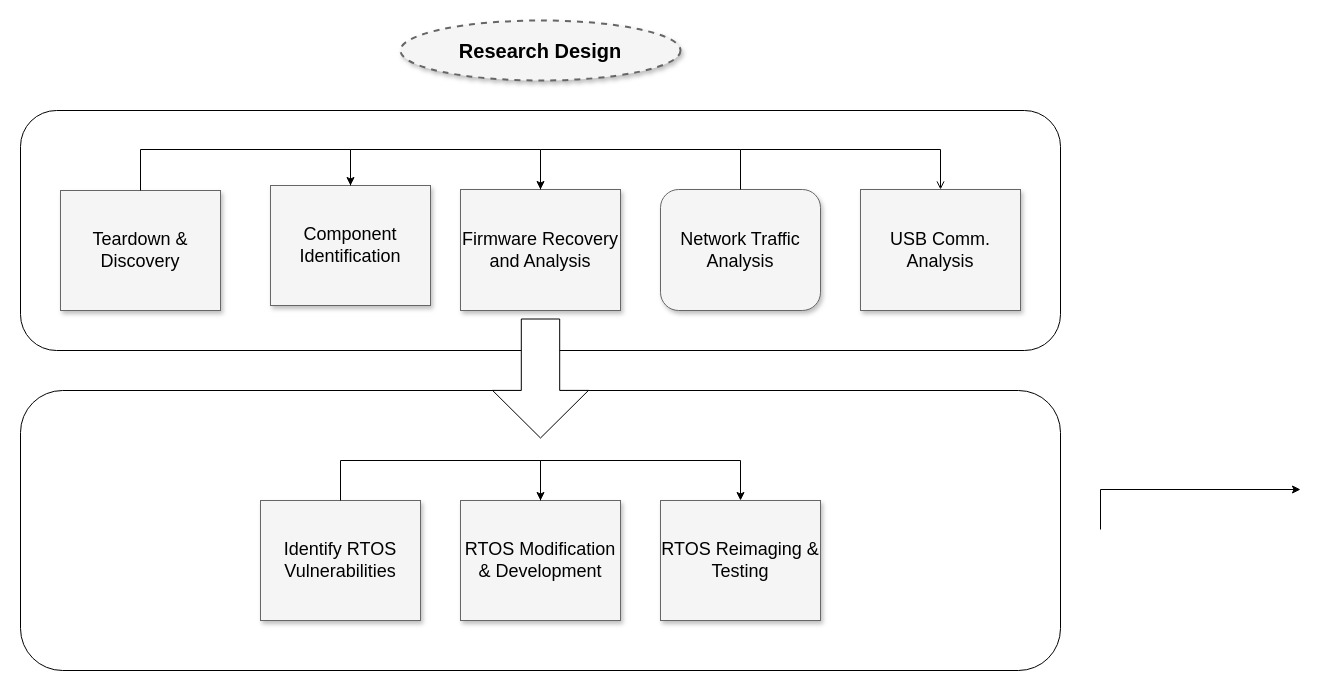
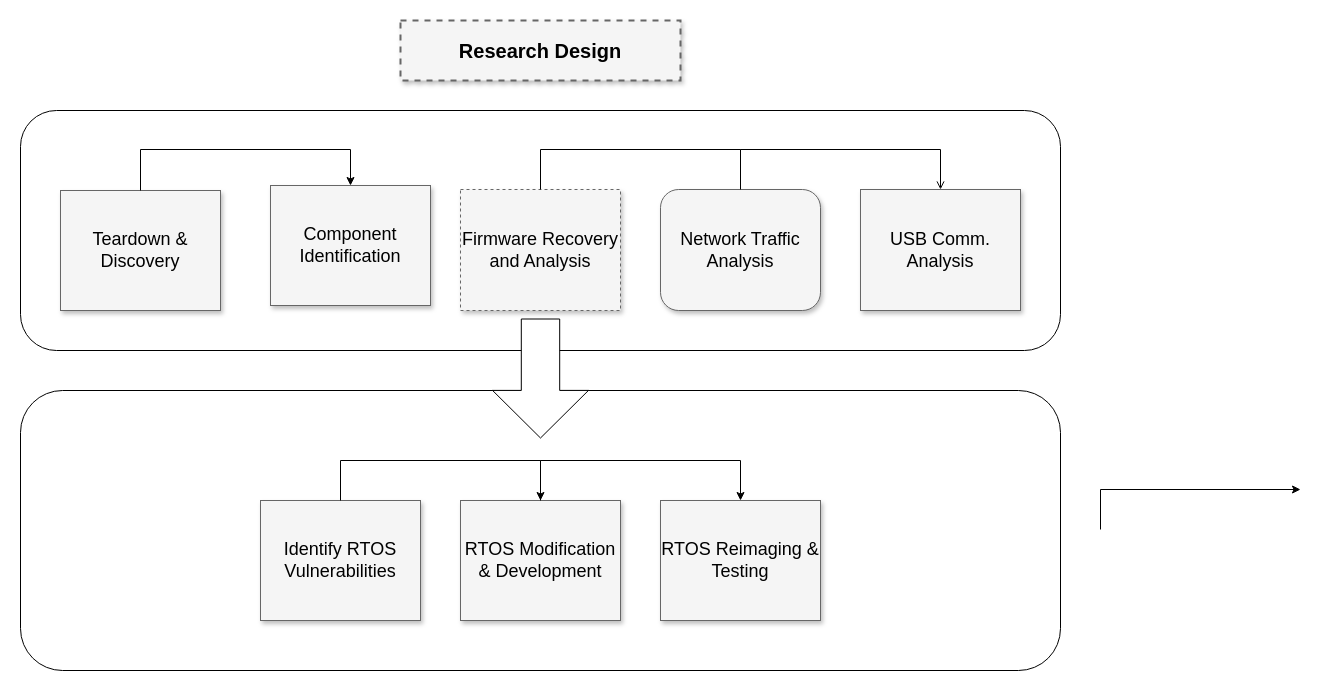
- <mxCell id="4" value="&lt;b&gt;Research Design&lt;br&gt;&lt;/b&gt;" style="ellipse;whiteSpace=wrap;html=1;shadow=1;fontSize=20;fillColor=#f5f5f5;strokeColor=#666666;strokeWidth=2;dashed=1;" parent="1" vertex="1"><mxGeometry x="400" y="20" width="280" height="60" as="geometry" /></mxCell>
+ <mxCell id="4" value="&lt;b&gt;Research Design&lt;br&gt;&lt;/b&gt;" style="whiteSpace=wrap;html=1;shadow=1;fontSize=20;fillColor=#f5f5f5;strokeColor=#666666;strokeWidth=2;dashed=1;" parent="1" vertex="1"><mxGeometry x="400" y="20" width="280" height="60" as="geometry" /></mxCell>
- <mxCell id="11" style="edgeStyle=elbowEdgeStyle;rounded=0;html=1;startArrow=none;startFill=0;jettySize=auto;orthogonalLoop=1;fontSize=18;elbow=vertical;exitX=0.5;exitY=0;exitDx=0;exitDy=0;entryX=0.5;entryY=0;entryDx=0;entryDy=0;" parent="1" source="7" target="8" edge="1"><mxGeometry relative="1" as="geometry"><mxPoint x="350" y="189" as="sourcePoint" /><mxPoint x="550" y="189" as="targetPoint" /><Array as="points"><mxPoint x="390" y="149" /></Array></mxGeometry></mxCell>
- <mxCell id="8" value="Firmware Recovery and Analysis" style="whiteSpace=wrap;html=1;shadow=1;fontSize=18;fillColor=#f5f5f5;strokeColor=#666666;" parent="1" vertex="1"><mxGeometry x="460" y="189" width="160" height="121" as="geometry" /></mxCell>
+ <mxCell id="8" value="Firmware Recovery and Analysis" style="whiteSpace=wrap;html=1;shadow=1;fontSize=18;fillColor=#f5f5f5;strokeColor=#666666;dashed=1;" parent="1" vertex="1"><mxGeometry x="460" y="189" width="160" height="121" as="geometry" /></mxCell>
